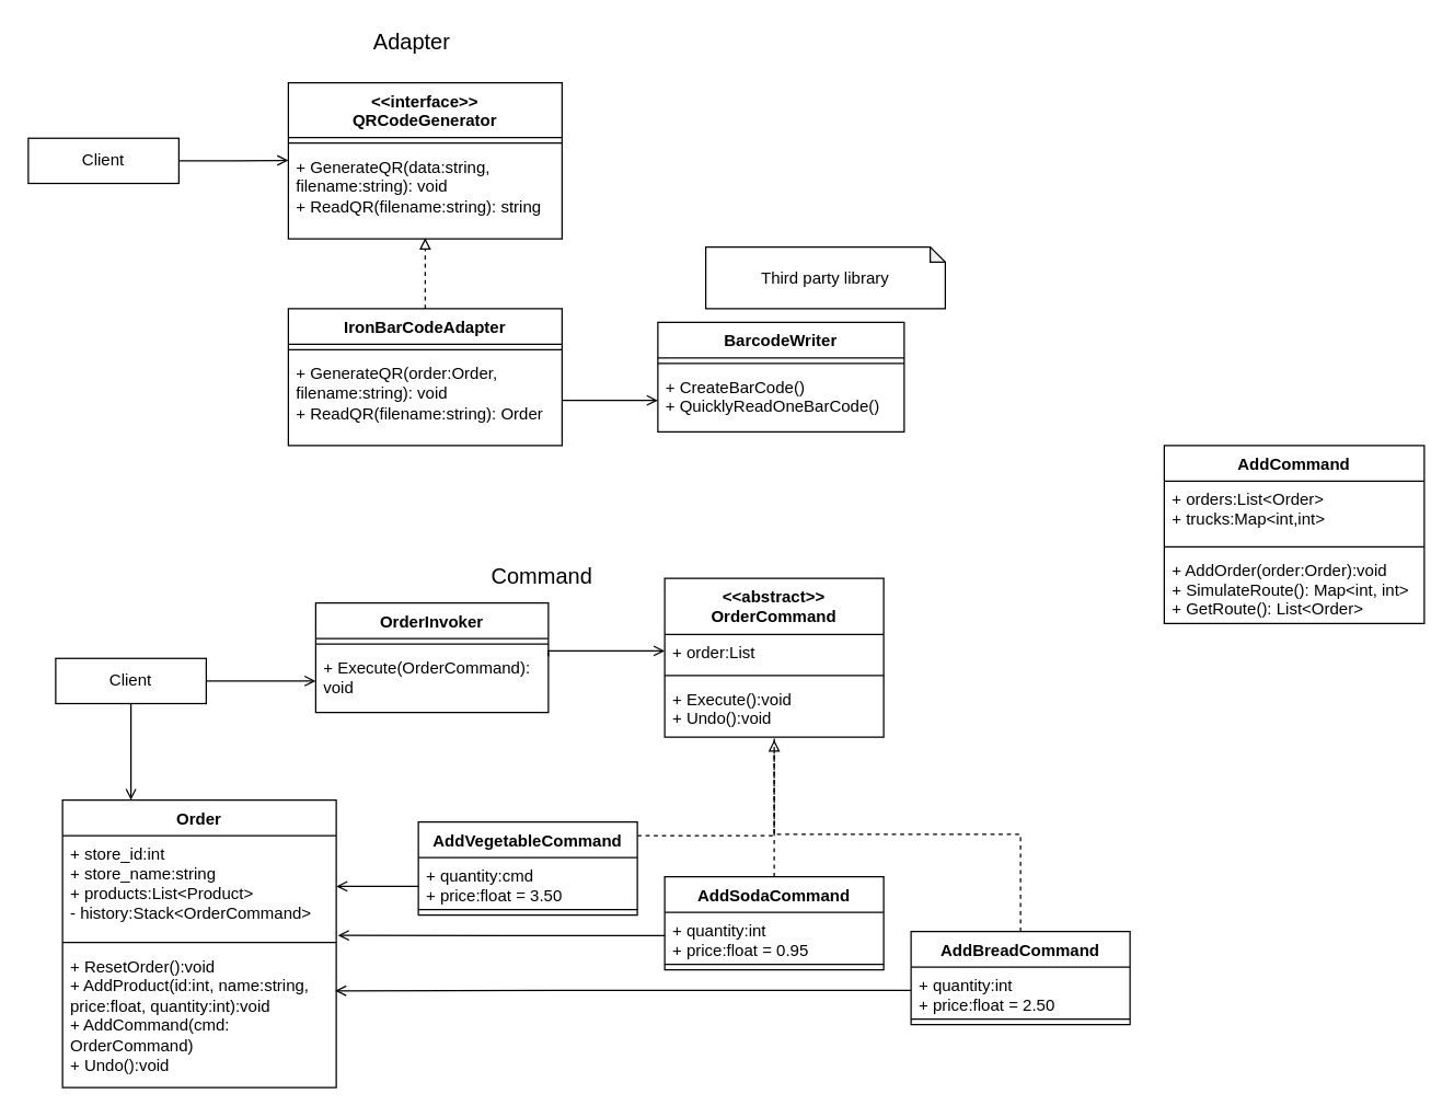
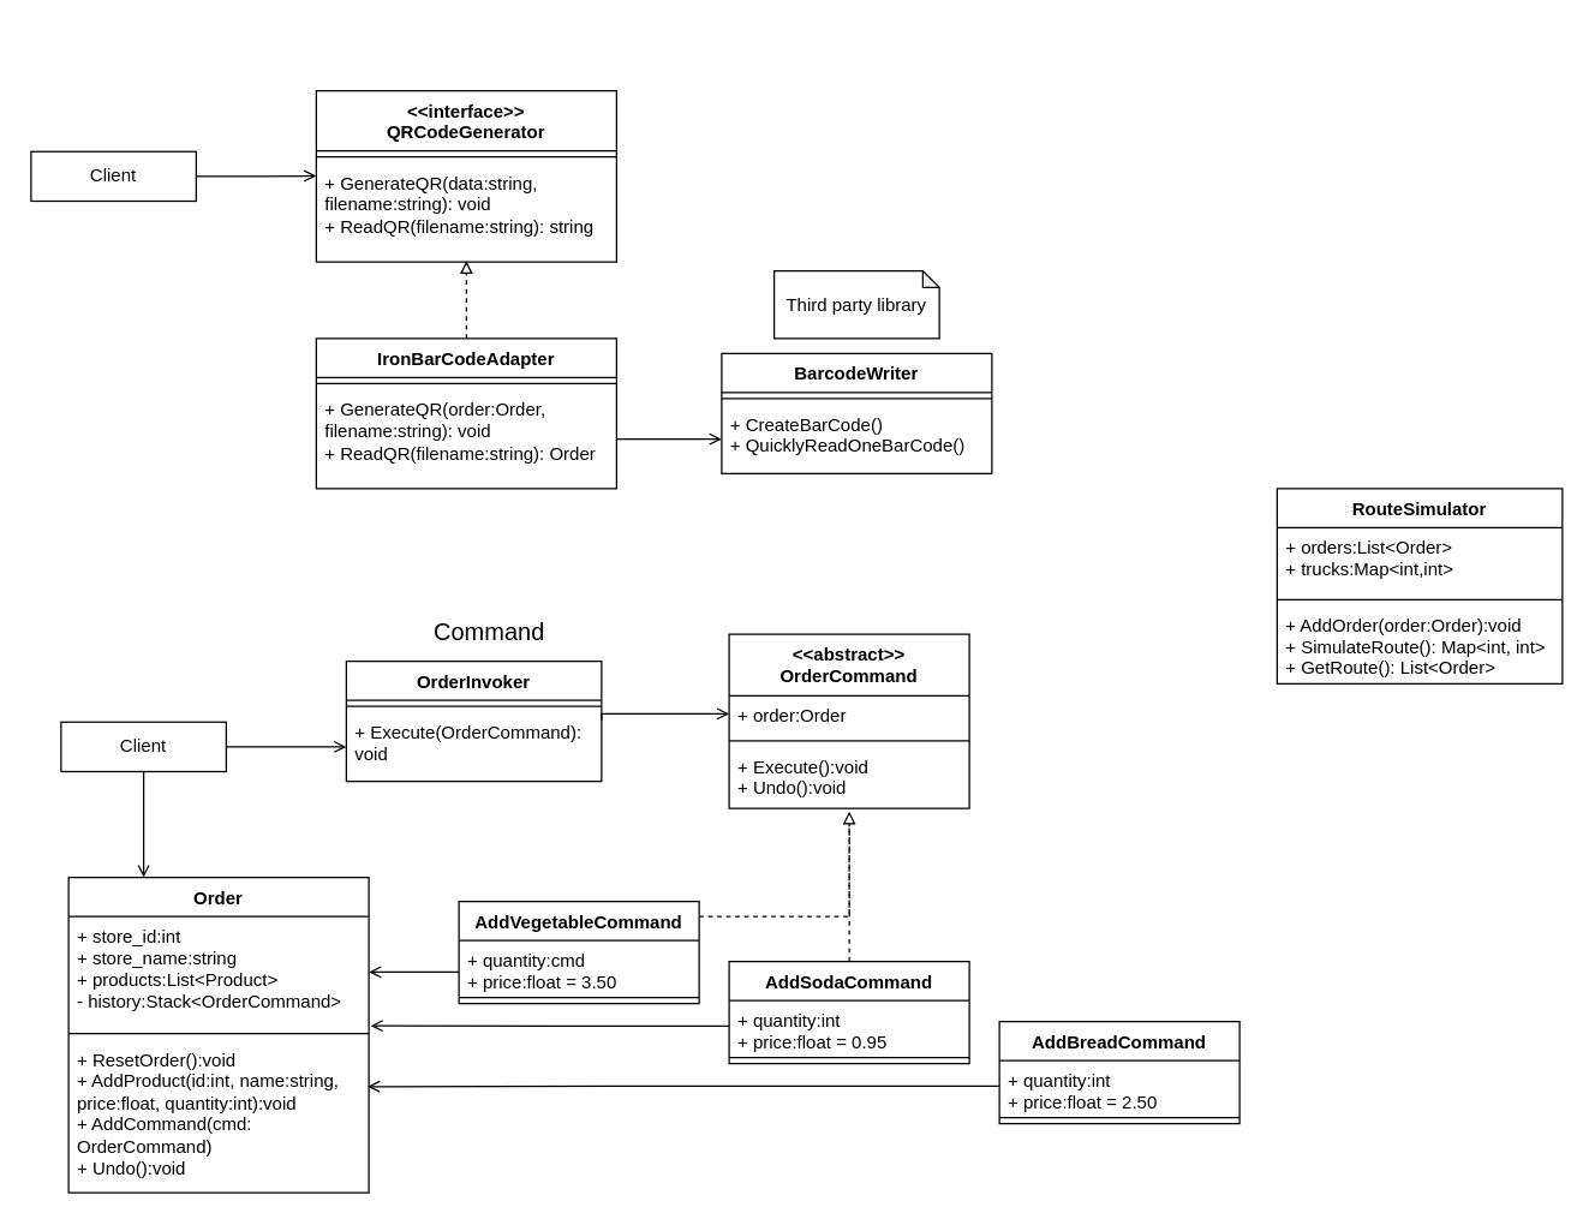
- <mxCell id="15" value="Adapter" style="text;html=1;align=center;verticalAlign=middle;resizable=0;points=[];autosize=1;strokeColor=none;fillColor=none;fontSize=16;" parent="1" vertex="1"><mxGeometry x="265" y="20" width="70" height="20" as="geometry" /></mxCell>
- <mxCell id="16" value="Third party library" style="shape=note;whiteSpace=wrap;html=1;backgroundOutline=1;darkOpacity=0.05;size=11;" parent="1" vertex="1"><mxGeometry x="515" y="180" width="175" height="45" as="geometry" /></mxCell>
+ <mxCell id="16" value="Third party library" style="shape=note;whiteSpace=wrap;html=1;backgroundOutline=1;darkOpacity=0.05;size=11;" parent="1" vertex="1"><mxGeometry x="515" y="180" width="110" height="45" as="geometry" /></mxCell>
- <mxCell id="48" value="AddCommand" style="swimlane;fontStyle=1;align=center;verticalAlign=top;childLayout=stackLayout;horizontal=1;startSize=26;horizontalStack=0;resizeParent=1;resizeParentMax=0;resizeLast=0;collapsible=1;marginBottom=0;fontSize=12;" parent="1" vertex="1"><mxGeometry x="850" y="325" width="190" height="130" as="geometry" /></mxCell>
+ <mxCell id="48" value="RouteSimulator" style="swimlane;fontStyle=1;align=center;verticalAlign=top;childLayout=stackLayout;horizontal=1;startSize=26;horizontalStack=0;resizeParent=1;resizeParentMax=0;resizeLast=0;collapsible=1;marginBottom=0;fontSize=12;" parent="1" vertex="1"><mxGeometry x="850" y="325" width="190" height="130" as="geometry" /></mxCell>
- <mxCell id="44" value="Command" style="text;html=1;align=center;verticalAlign=middle;resizable=0;points=[];autosize=1;strokeColor=none;fillColor=none;fontSize=16;" parent="1" vertex="1"><mxGeometry x="350" y="410" width="90" height="20" as="geometry" /></mxCell>
+ <mxCell id="44" value="Command" style="text;html=1;align=center;verticalAlign=middle;resizable=0;points=[];autosize=1;strokeColor=none;fillColor=none;fontSize=16;" parent="1" vertex="1"><mxGeometry x="280" y="410" width="90" height="20" as="geometry" /></mxCell>
- <mxCell id="37" value="+ order:List" style="text;strokeColor=none;fillColor=none;align=left;verticalAlign=top;spacingLeft=4;spacingRight=4;overflow=hidden;rotatable=0;points=[[0,0.5],[1,0.5]];portConstraint=eastwest;" parent="36" vertex="1"><mxGeometry y="41" width="160" height="26" as="geometry" /></mxCell>
+ <mxCell id="37" value="+ order:Order" style="text;strokeColor=none;fillColor=none;align=left;verticalAlign=top;spacingLeft=4;spacingRight=4;overflow=hidden;rotatable=0;points=[[0,0.5],[1,0.5]];portConstraint=eastwest;" parent="36" vertex="1"><mxGeometry y="41" width="160" height="26" as="geometry" /></mxCell>
- <mxCell id="32" style="edgeStyle=orthogonalEdgeStyle;rounded=0;orthogonalLoop=1;jettySize=auto;html=1;entryX=0.5;entryY=1.017;entryDx=0;entryDy=0;entryPerimeter=0;dashed=1;endArrow=none;endFill=0;" parent="1" source="33" target="39" edge="1"><mxGeometry relative="1" as="geometry" /></mxCell>
